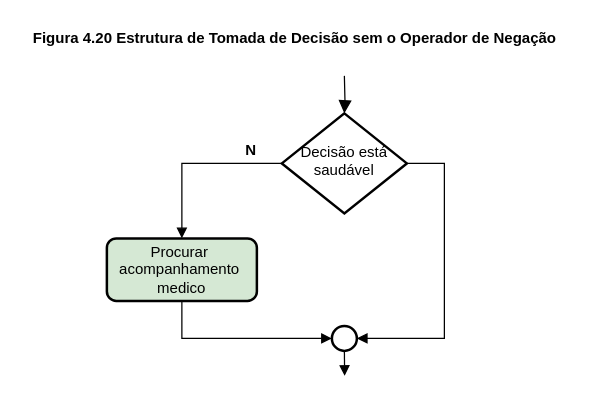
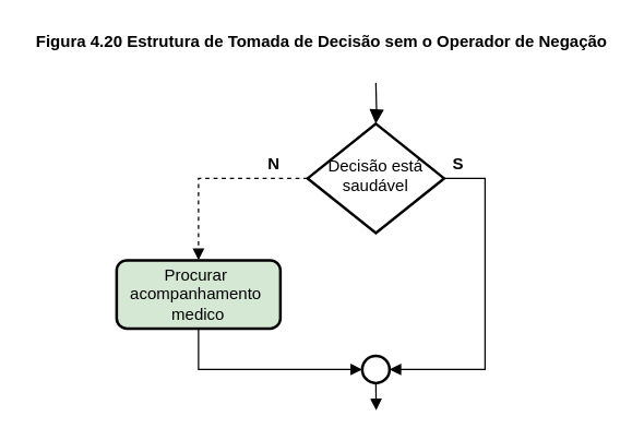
+ <mxCell id="12" value="S" style="text;html=1;align=center;verticalAlign=middle;resizable=0;points=[];autosize=1;strokeColor=none;fillColor=none;fontStyle=1" vertex="1" parent="2"><mxGeometry x="240" y="50" width="20" height="20" as="geometry" /></mxCell>
- <mxCell id="6" style="edgeStyle=orthogonalEdgeStyle;rounded=0;orthogonalLoop=1;jettySize=auto;html=1;exitX=0;exitY=0.5;exitDx=0;exitDy=0;endArrow=block;endFill=1;strokeWidth=1;" edge="1" parent="2" source="4" target="5"><mxGeometry relative="1" as="geometry"><Array as="points"><mxPoint x="60" y="70" /></Array></mxGeometry></mxCell>
+ <mxCell id="6" style="edgeStyle=orthogonalEdgeStyle;rounded=0;orthogonalLoop=1;jettySize=auto;html=1;exitX=0;exitY=0.5;exitDx=0;exitDy=0;endArrow=block;endFill=1;strokeWidth=1;dashed=1;" edge="1" parent="2" source="4" target="5"><mxGeometry relative="1" as="geometry"><Array as="points"><mxPoint x="60" y="70" /></Array></mxGeometry></mxCell>
